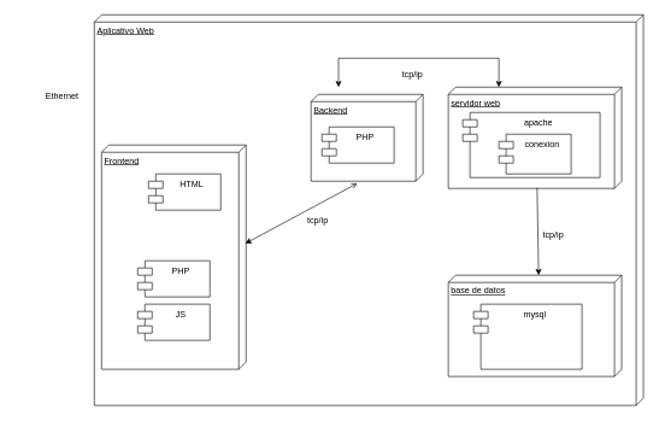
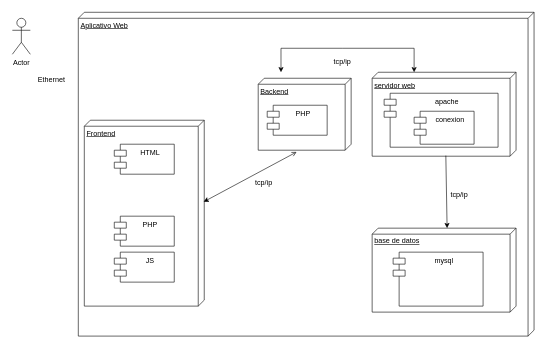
+ <mxCell id="13" value="Actor" style="shape=umlActor;verticalLabelPosition=bottom;verticalAlign=top;html=1;outlineConnect=0;" parent="1" vertex="1"><mxGeometry x="20" y="30" width="30" height="60" as="geometry" /></mxCell>
- <mxCell id="5" value="HTML" style="shape=module;align=left;spacingLeft=20;align=center;verticalAlign=top;whiteSpace=wrap;html=1;" parent="1" vertex="1"><mxGeometry x="205" y="240" width="100" height="50" as="geometry" /></mxCell>
+ <mxCell id="5" value="HTML" style="shape=module;align=left;spacingLeft=20;align=center;verticalAlign=top;whiteSpace=wrap;html=1;" parent="1" vertex="1"><mxGeometry x="190" y="240" width="100" height="50" as="geometry" /></mxCell>
